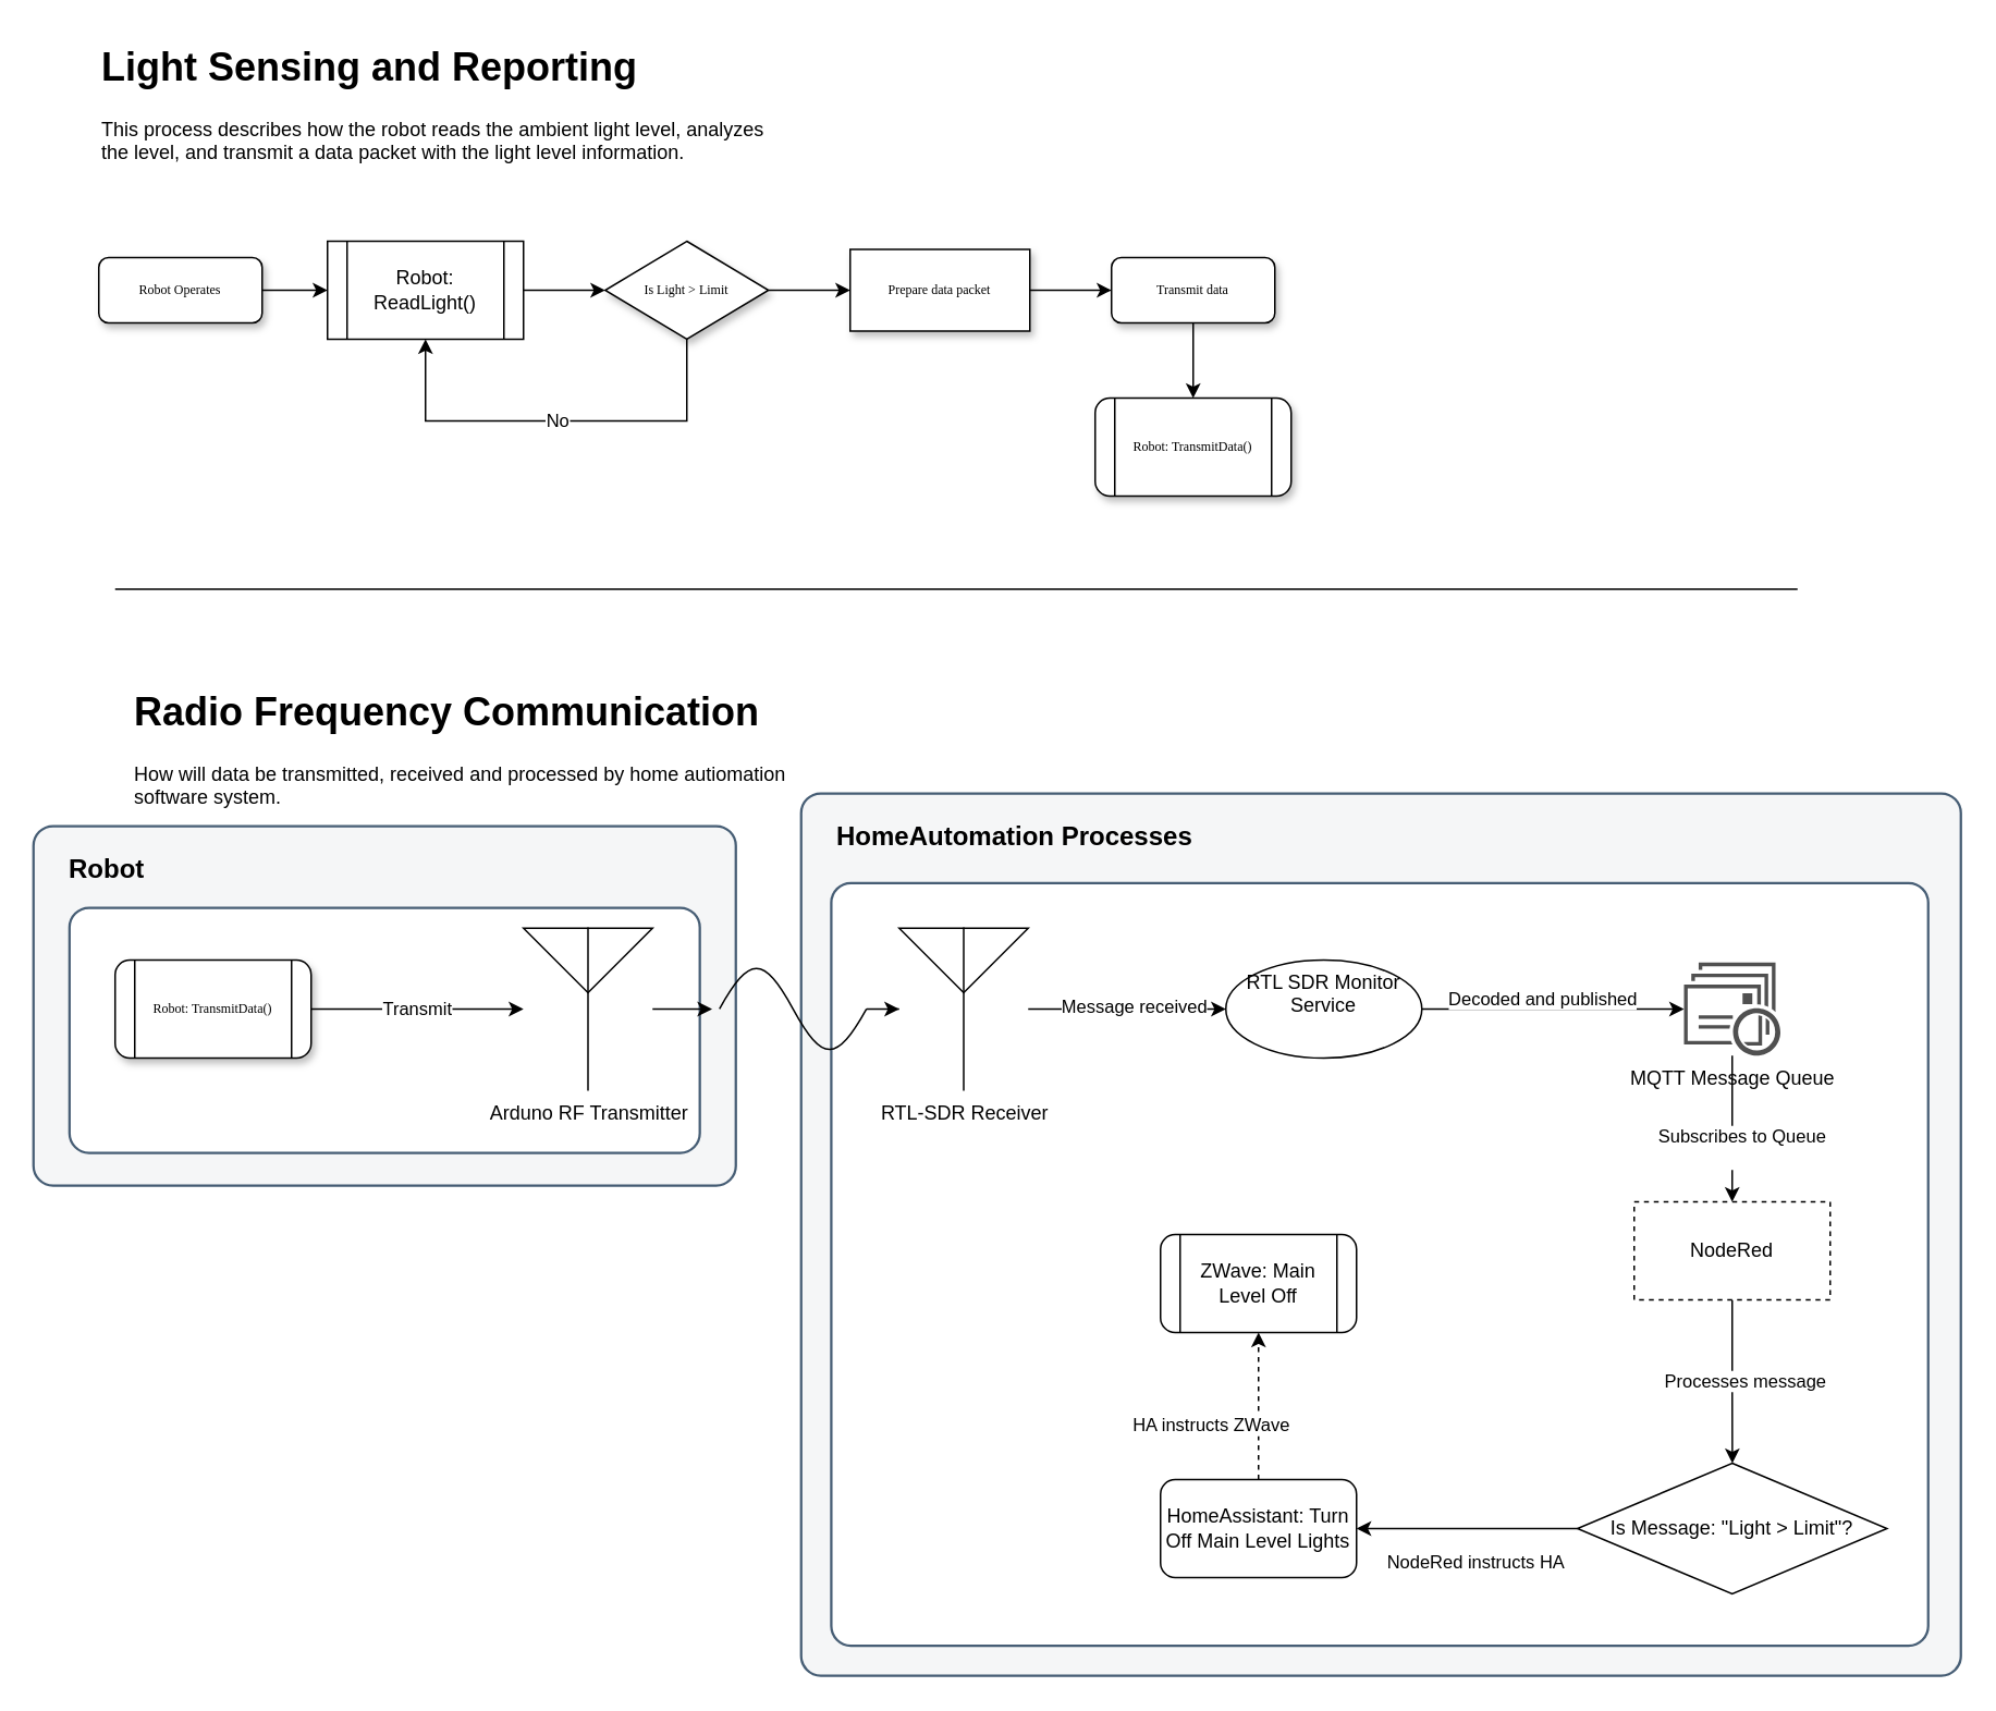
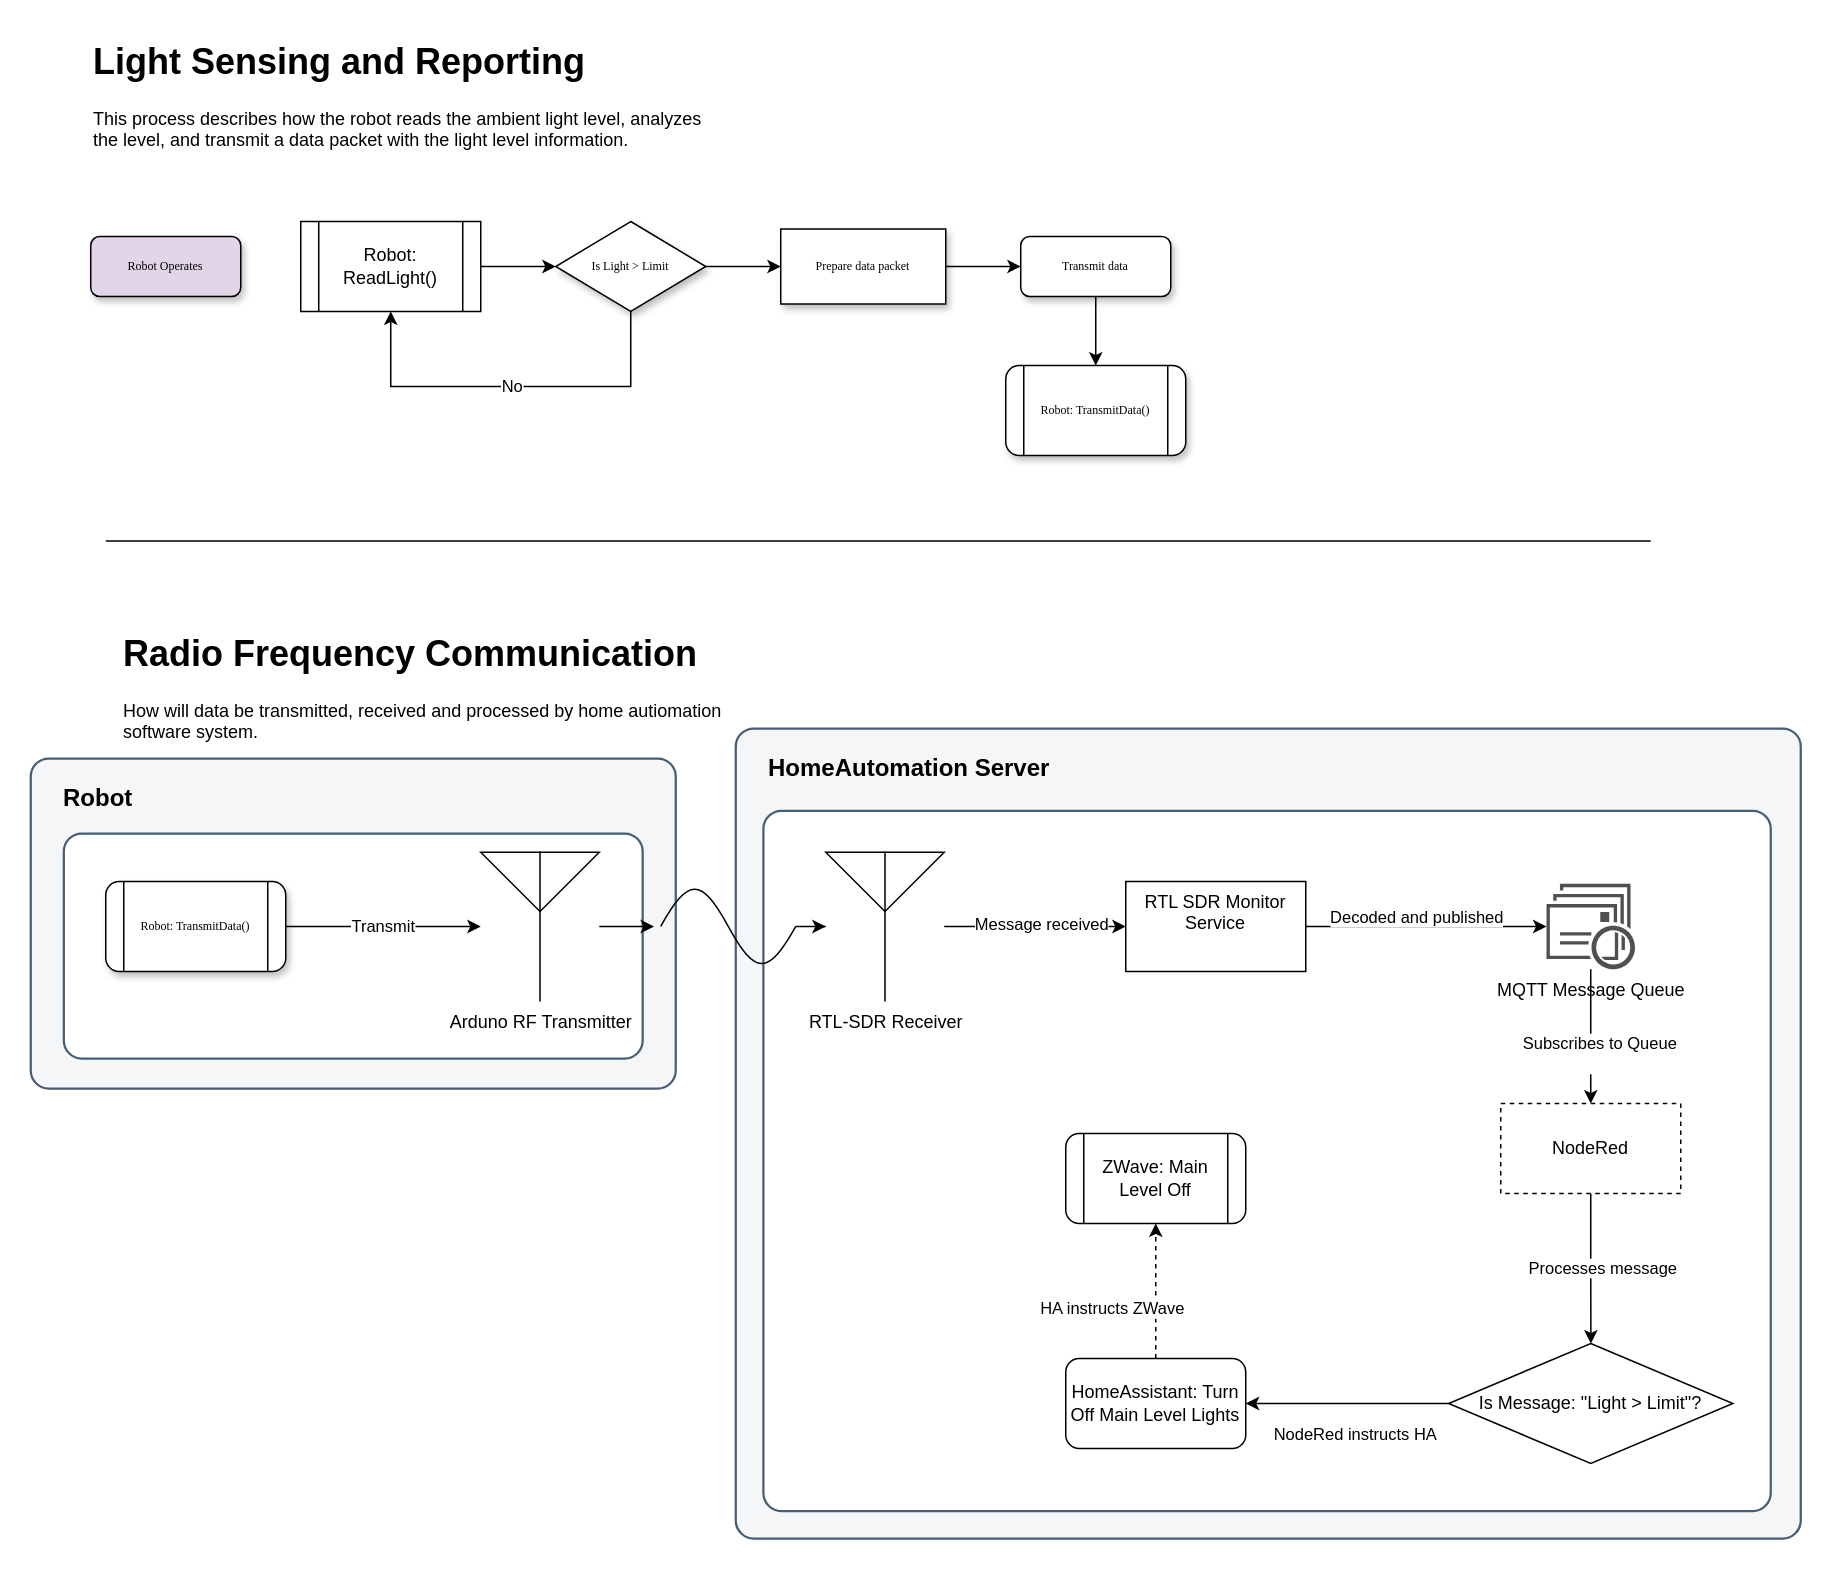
- <mxCell id="11" value="Robot Operates" style="rounded=1;whiteSpace=wrap;html=1;shadow=1;labelBackgroundColor=none;strokeWidth=1;fontFamily=Verdana;fontSize=8;align=center;" parent="1" vertex="1"><mxGeometry x="60" y="157" width="100" height="40" as="geometry" /></mxCell>
+ <mxCell id="11" value="Robot Operates" style="rounded=1;whiteSpace=wrap;html=1;shadow=1;labelBackgroundColor=none;strokeWidth=1;fontFamily=Verdana;fontSize=8;align=center;fillColor=#e1d5e7;" parent="1" vertex="1"><mxGeometry x="60" y="157" width="100" height="40" as="geometry" /></mxCell>
- <mxCell id="10" style="edgeStyle=orthogonalEdgeStyle;rounded=0;orthogonalLoop=1;jettySize=auto;html=1;" edge="1" parent="1" source="11" target="13"><mxGeometry relative="1" as="geometry" /></mxCell>
- <mxCell id="2" value="HomeAutomation Processes" style="rounded=1;whiteSpace=wrap;html=1;strokeColor=#475E75;fillColor=#F5F6F7;arcSize=24;absoluteArcSize=1;imageWidth=64;imageHeight=64;strokeWidth=1.5;verticalAlign=top;align=left;fontSize=16;fontStyle=1;spacingTop=10;spacingLeft=20;" vertex="1" parent="1"><mxGeometry x="490" y="485" width="710" height="540" as="geometry" /></mxCell>
+ <mxCell id="2" value="HomeAutomation Server" style="rounded=1;whiteSpace=wrap;html=1;strokeColor=#475E75;fillColor=#F5F6F7;arcSize=24;absoluteArcSize=1;imageWidth=64;imageHeight=64;strokeWidth=1.5;verticalAlign=top;align=left;fontSize=16;fontStyle=1;spacingTop=10;spacingLeft=20;" vertex="1" parent="1"><mxGeometry x="490" y="485" width="710" height="540" as="geometry" /></mxCell>
- <mxCell id="31" value="RTL SDR Monitor Service" style="ellipse;whiteSpace=wrap;html=1;verticalAlign=top;shadow=0;dashed=0;" vertex="1" parent="1"><mxGeometry x="750" y="587" width="120" height="60" as="geometry" /></mxCell>
+ <mxCell id="31" value="RTL SDR Monitor Service" style="whiteSpace=wrap;html=1;verticalAlign=top;shadow=0;dashed=0;" vertex="1" parent="1"><mxGeometry x="750" y="587" width="120" height="60" as="geometry" /></mxCell>
